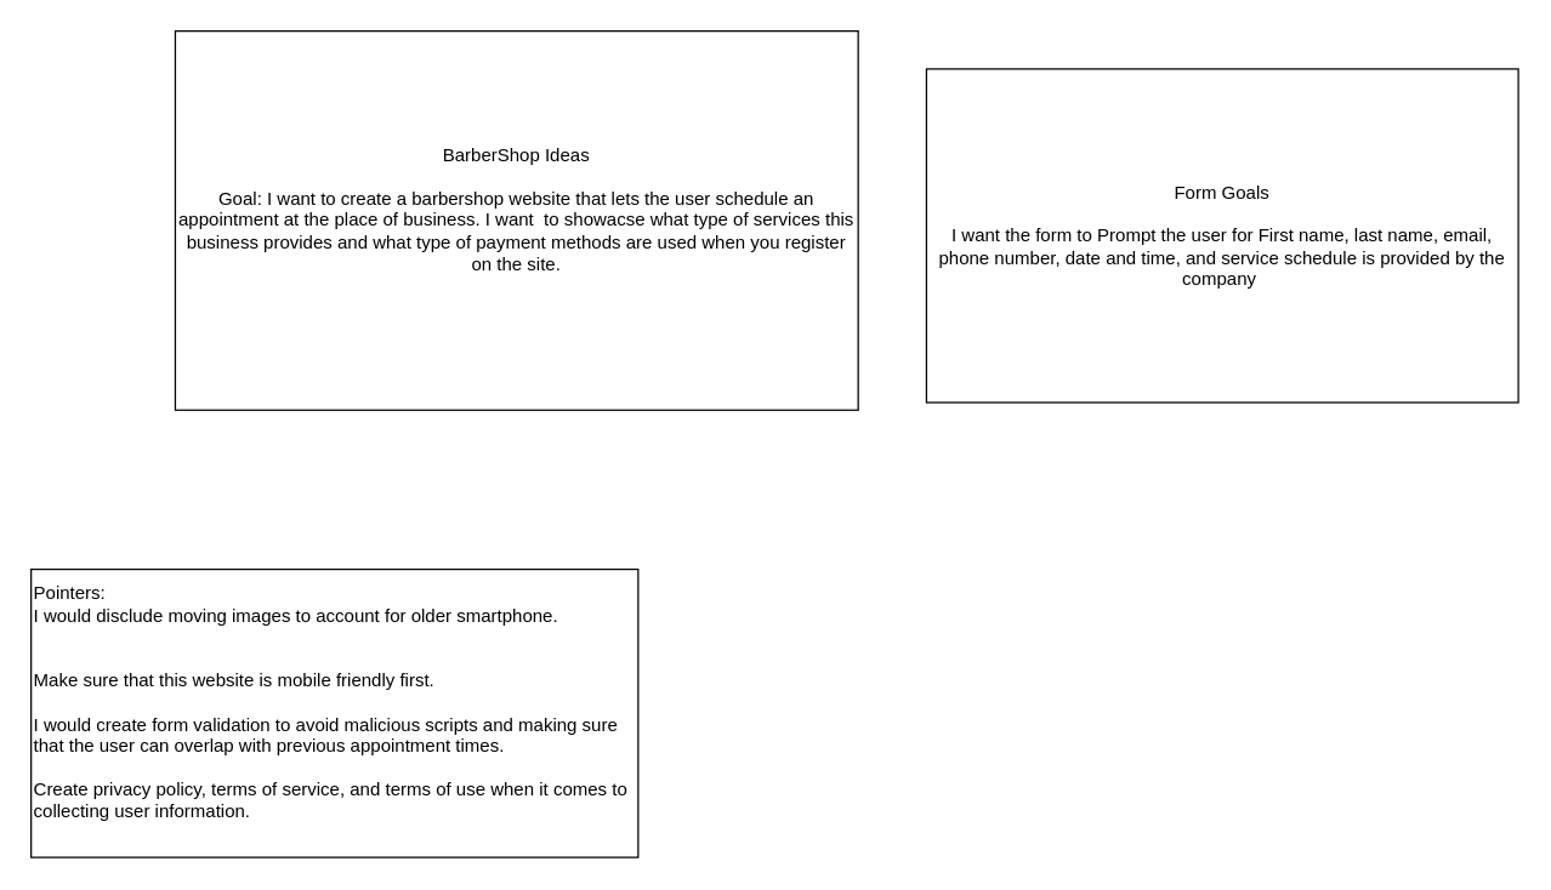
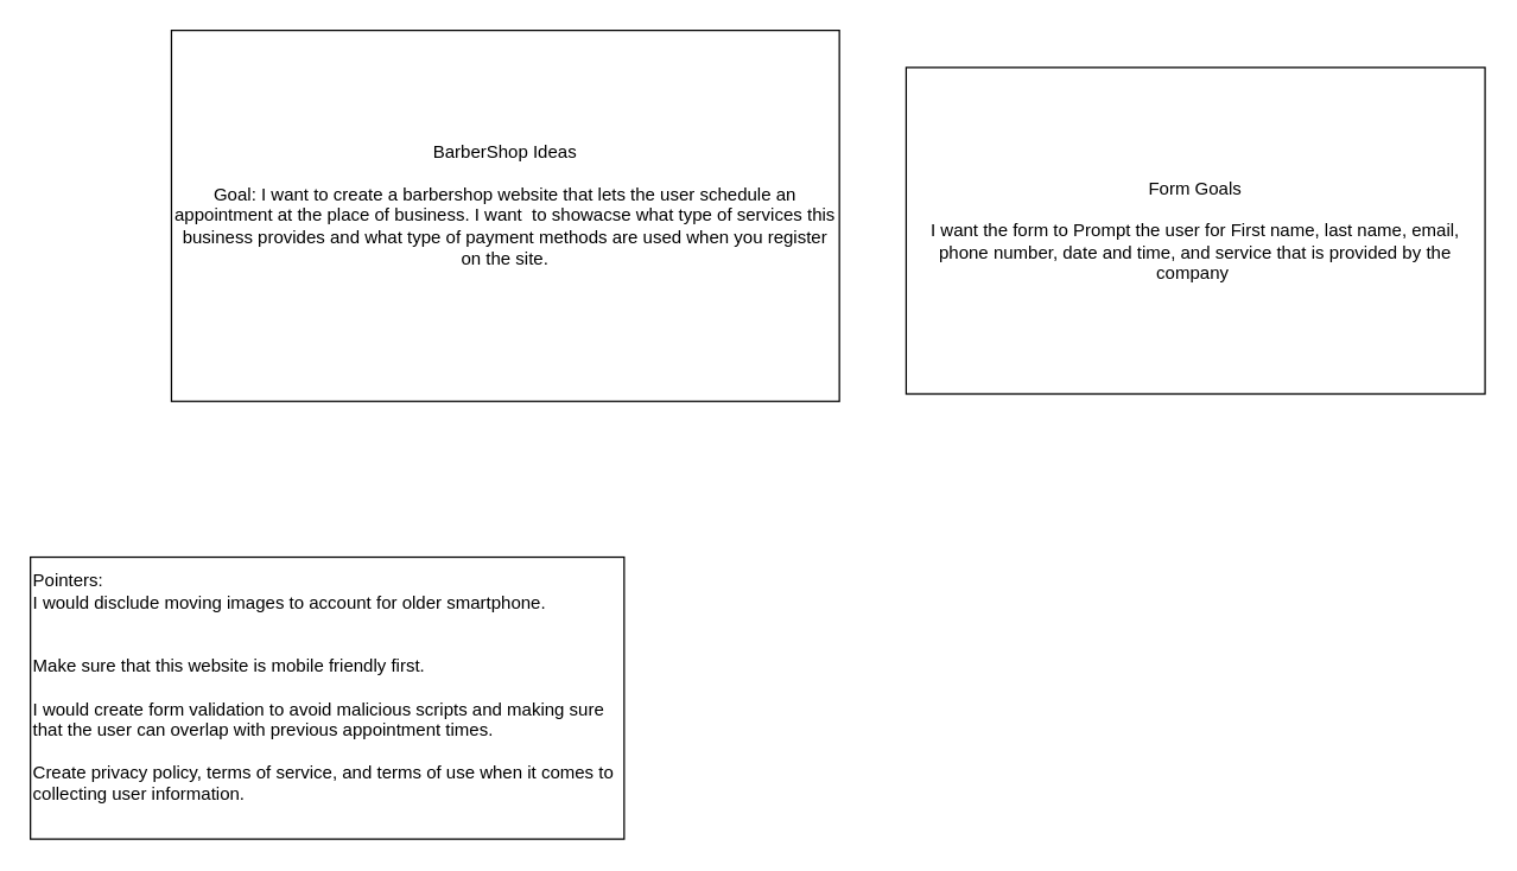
- <mxCell id="3" value="Form Goals&lt;div&gt;&lt;br&gt;&lt;/div&gt;&lt;div&gt;I want the form to Prompt the user for First name, last name, email, phone number, date and time, and service schedule is provided by the company&amp;nbsp;&lt;/div&gt;" style="rounded=0;whiteSpace=wrap;html=1;" vertex="1" parent="1"><mxGeometry x="610" y="45" width="390" height="220" as="geometry" /></mxCell>
+ <mxCell id="3" value="Form Goals&lt;div&gt;&lt;br&gt;&lt;/div&gt;&lt;div&gt;I want the form to Prompt the user for First name, last name, email, phone number, date and time, and service that is provided by the company&amp;nbsp;&lt;/div&gt;" style="rounded=0;whiteSpace=wrap;html=1;" vertex="1" parent="1"><mxGeometry x="610" y="45" width="390" height="220" as="geometry" /></mxCell>
